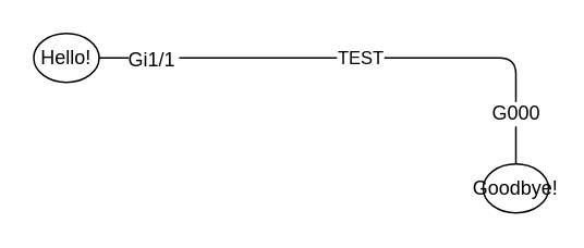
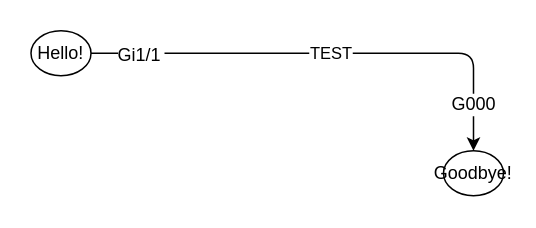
- <mxCell id="4" value="TEST" style="edgeStyle=orthogonalEdgeStyle;orthogonalLoop=1;jettySize=auto;html=1;endArrow=none;" parent="1" source="2" target="3" edge="1"><mxGeometry relative="1" as="geometry" /></mxCell>
+ <mxCell id="4" value="TEST" style="edgeStyle=orthogonalEdgeStyle;orthogonalLoop=1;jettySize=auto;html=1;" parent="1" source="2" target="3" edge="1"><mxGeometry relative="1" as="geometry" /></mxCell>
